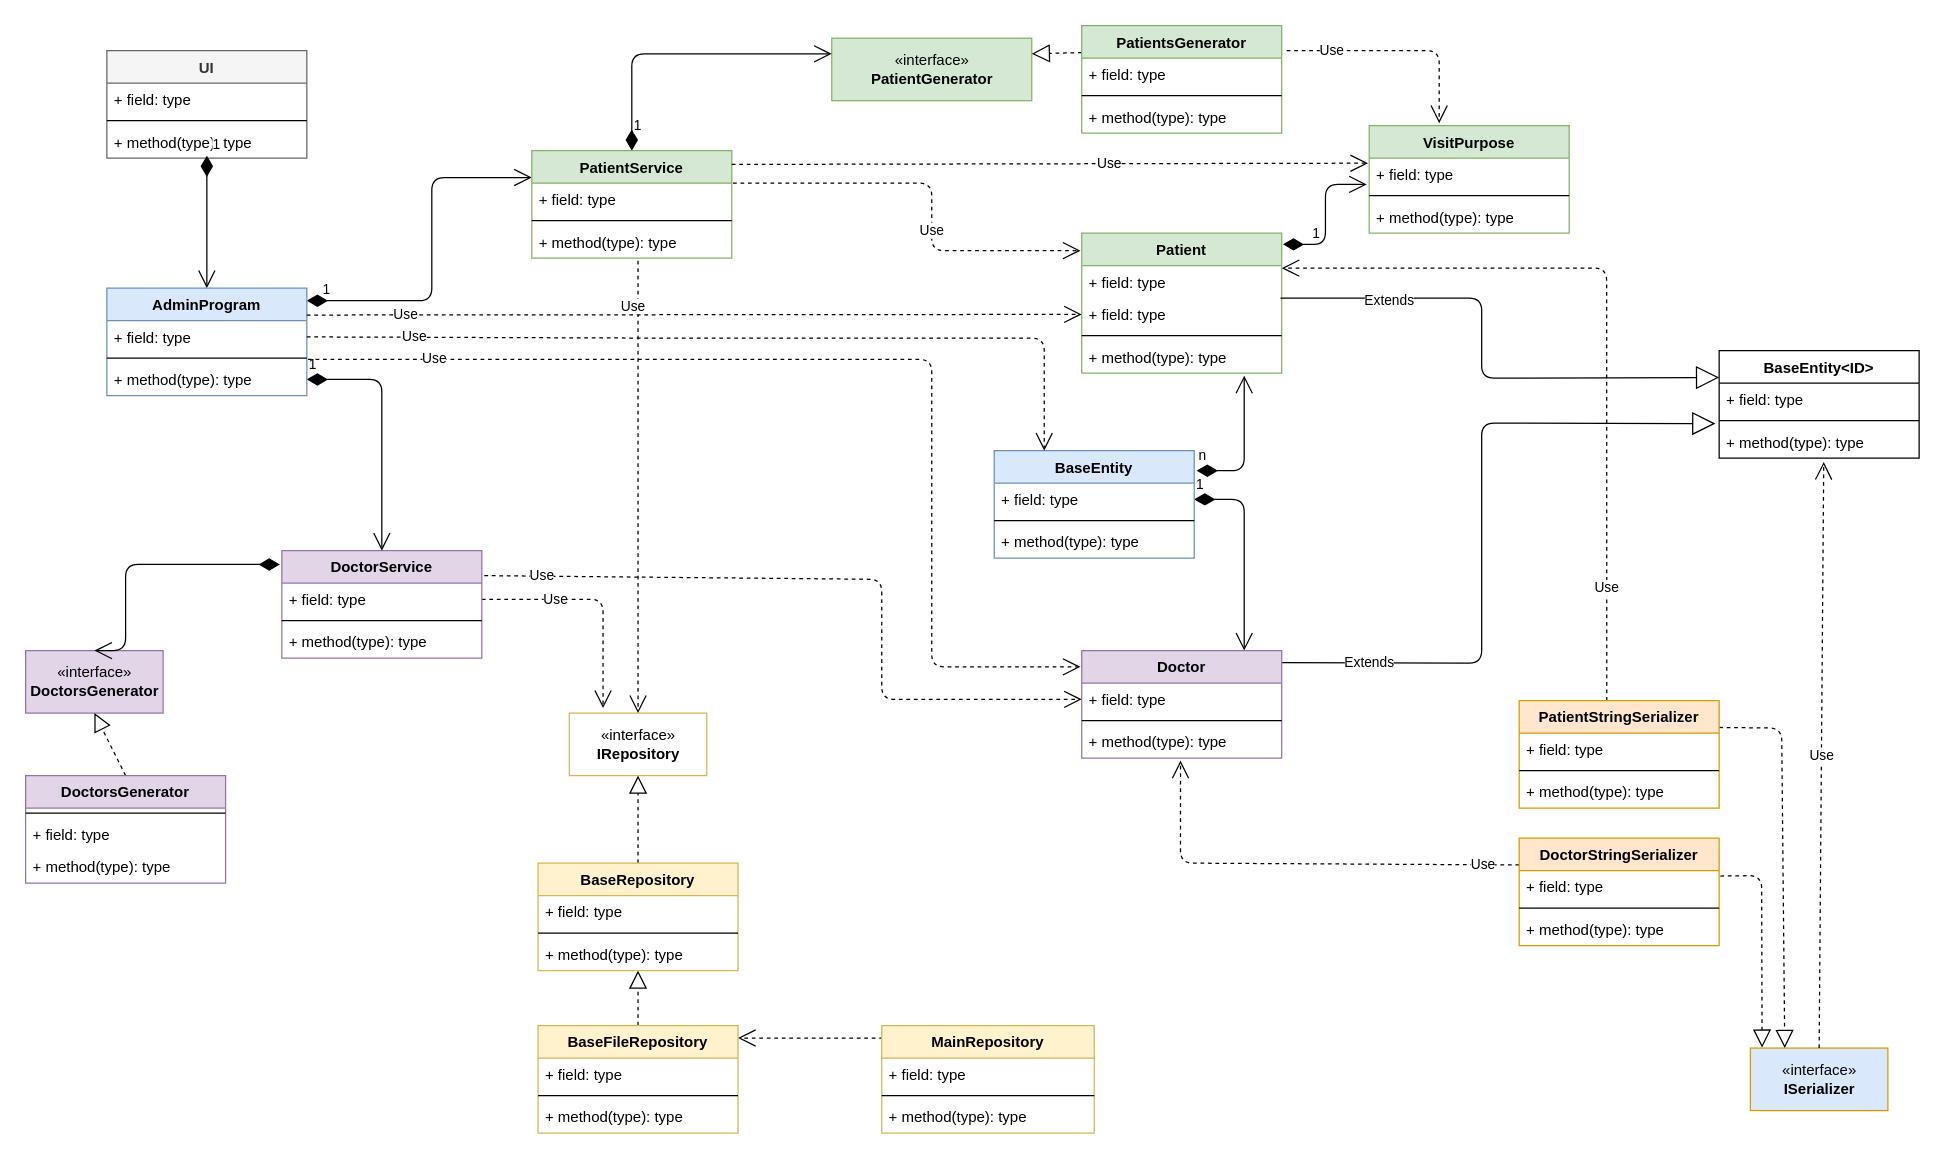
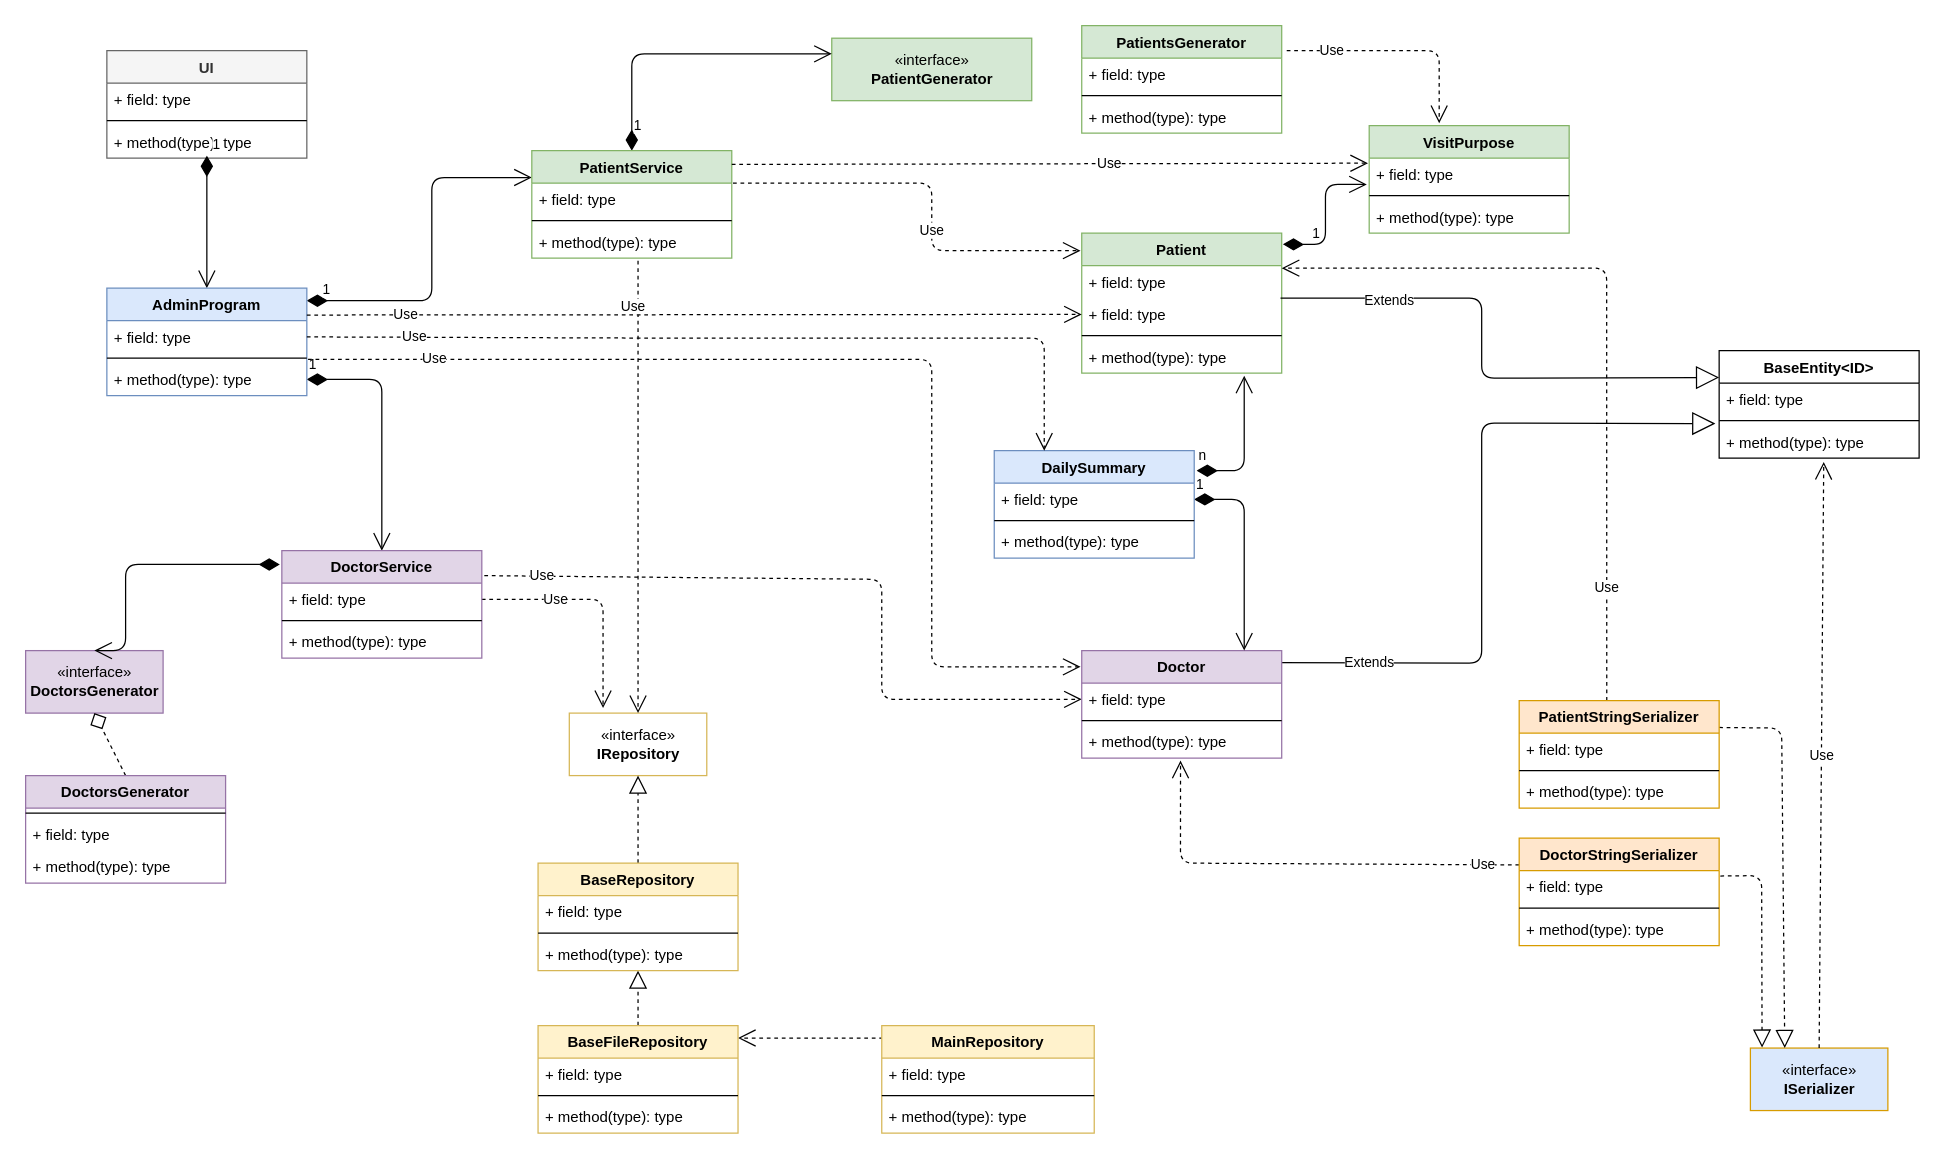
- <mxCell id="30" value="" style="endArrow=block;dashed=1;endFill=0;endSize=12;html=1;entryX=1;entryY=0.25;entryDx=0;entryDy=0;exitX=0;exitY=0.25;exitDx=0;exitDy=0;" parent="1" source="35" target="28" edge="1"><mxGeometry width="160" relative="1" as="geometry"><mxPoint x="405.08" y="1088.968" as="sourcePoint" /><mxPoint x="455" y="1060" as="targetPoint" /></mxGeometry></mxCell>
- <mxCell id="94" value="BaseEntity" style="swimlane;fontStyle=1;align=center;verticalAlign=top;childLayout=stackLayout;horizontal=1;startSize=26;horizontalStack=0;resizeParent=1;resizeParentMax=0;resizeLast=0;collapsible=1;marginBottom=0;fillColor=#dae8fc;strokeColor=#6c8ebf;" parent="1" vertex="1"><mxGeometry x="795" y="360" width="160" height="86" as="geometry" /></mxCell>
+ <mxCell id="94" value="DailySummary" style="swimlane;fontStyle=1;align=center;verticalAlign=top;childLayout=stackLayout;horizontal=1;startSize=26;horizontalStack=0;resizeParent=1;resizeParentMax=0;resizeLast=0;collapsible=1;marginBottom=0;fillColor=#dae8fc;strokeColor=#6c8ebf;" parent="1" vertex="1"><mxGeometry x="795" y="360" width="160" height="86" as="geometry" /></mxCell>
- <mxCell id="29" value="" style="endArrow=block;dashed=1;endFill=0;endSize=12;html=1;entryX=0.5;entryY=1;entryDx=0;entryDy=0;exitX=0.5;exitY=0;exitDx=0;exitDy=0;" parent="1" source="58" target="27" edge="1"><mxGeometry width="160" relative="1" as="geometry"><mxPoint x="117" y="1116" as="sourcePoint" /><mxPoint x="119.381" y="1066" as="targetPoint" /></mxGeometry></mxCell>
+ <mxCell id="29" value="" style="endArrow=diamond;dashed=1;endFill=0;endSize=12;html=1;entryX=0.5;entryY=1;entryDx=0;entryDy=0;exitX=0.5;exitY=0;exitDx=0;exitDy=0;" parent="1" source="58" target="27" edge="1"><mxGeometry width="160" relative="1" as="geometry"><mxPoint x="117" y="1116" as="sourcePoint" /><mxPoint x="119.381" y="1066" as="targetPoint" /></mxGeometry></mxCell>
